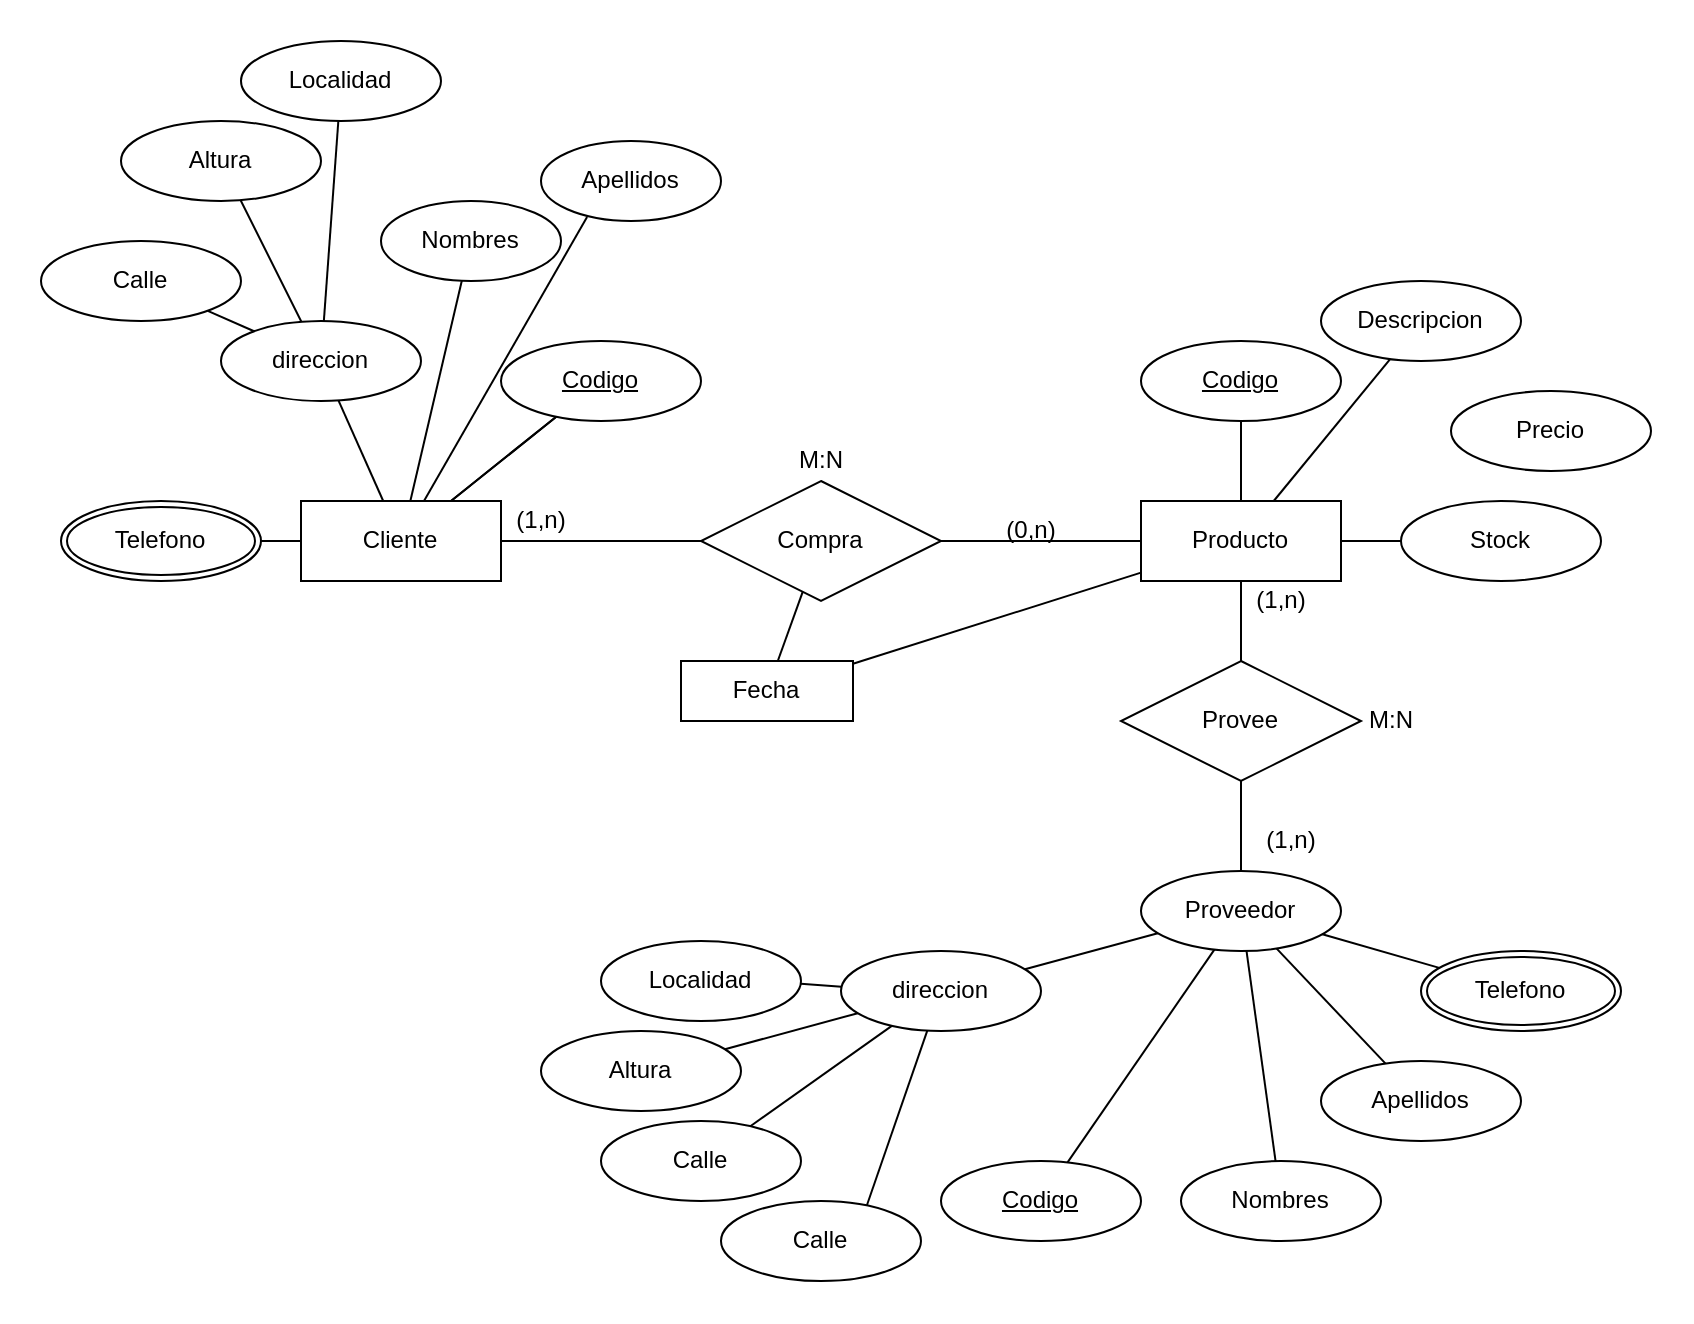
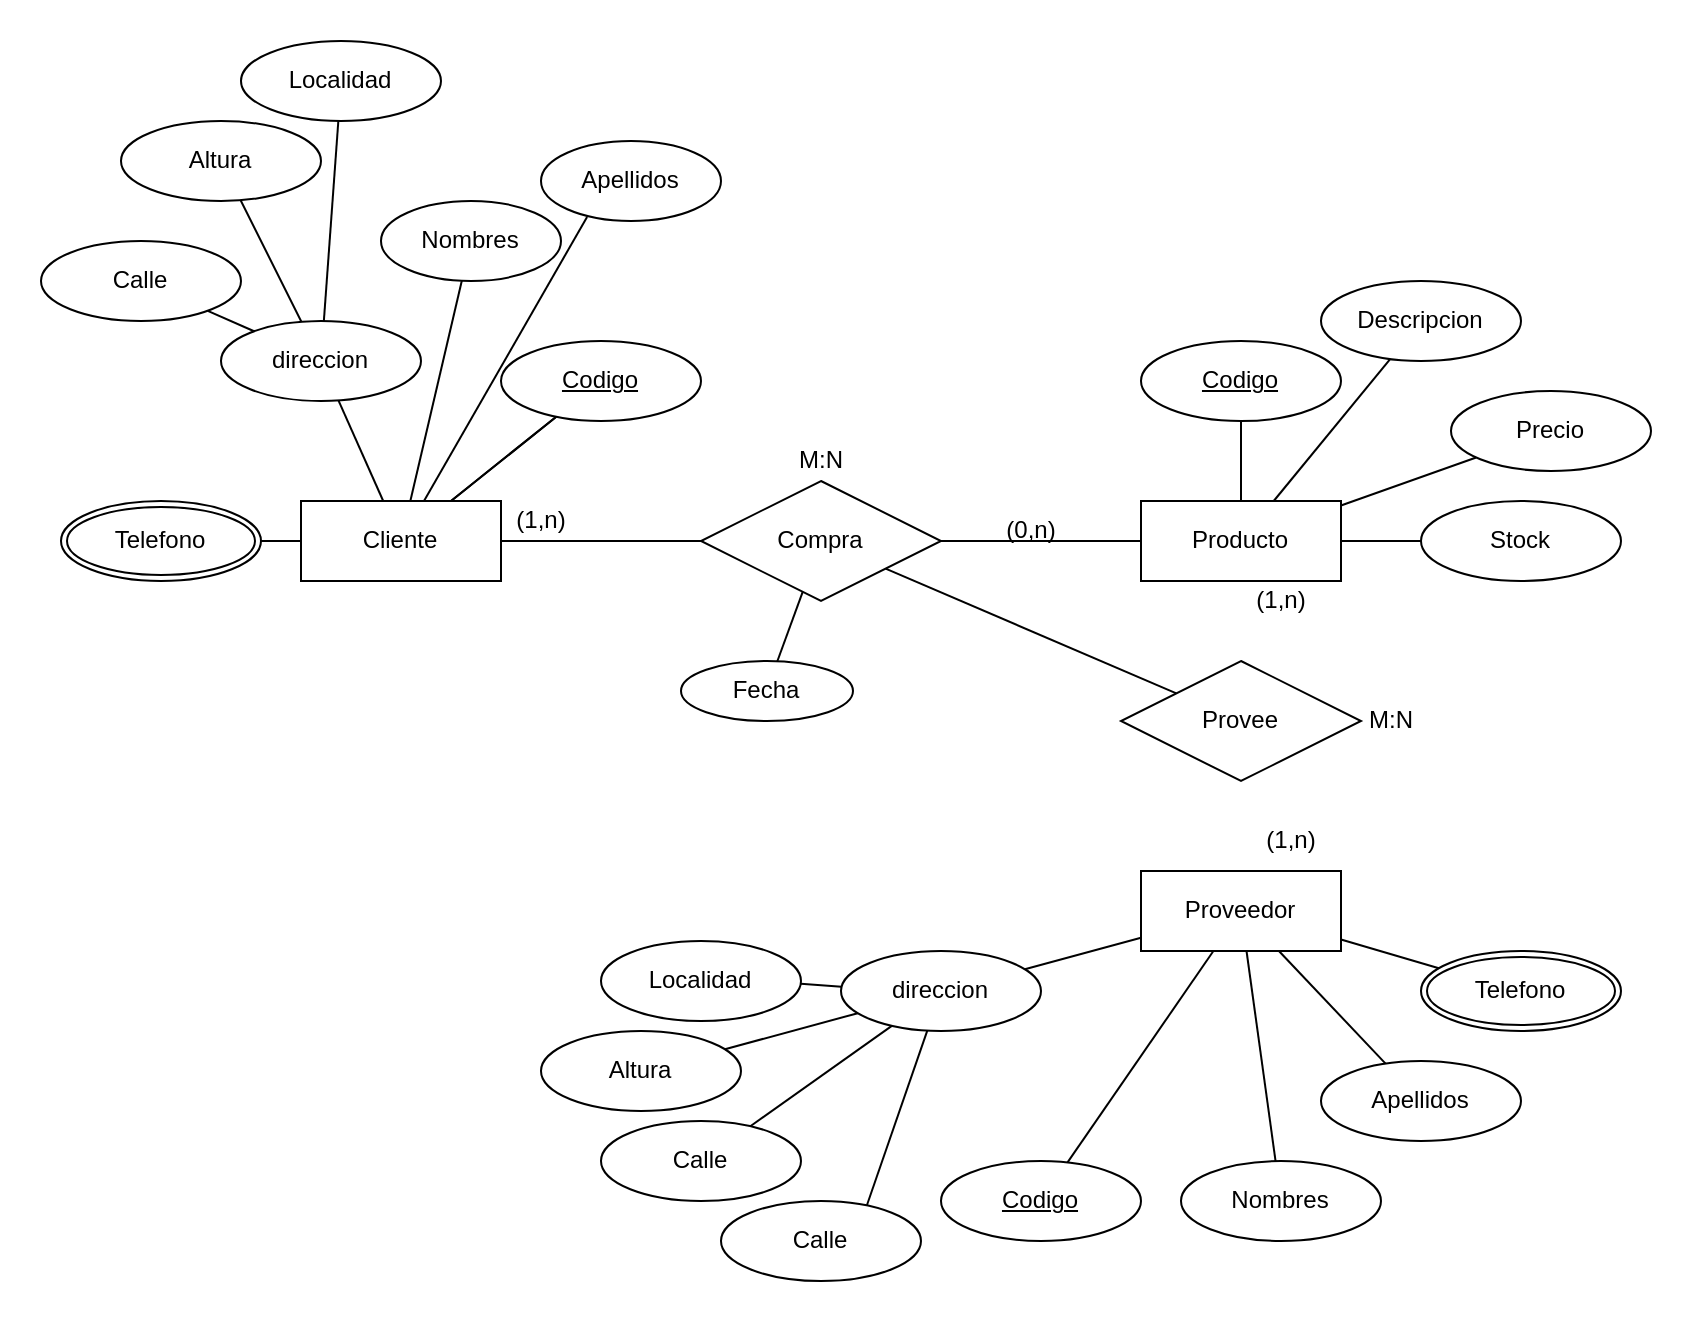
- <mxCell id="9" value="Stock" style="ellipse;whiteSpace=wrap;html=1;align=center;" vertex="1" parent="1"><mxGeometry x="700" y="250" width="100" height="40" as="geometry" /></mxCell>
+ <mxCell id="9" value="Stock" style="ellipse;whiteSpace=wrap;html=1;align=center;" vertex="1" parent="1"><mxGeometry x="710" y="250" width="100" height="40" as="geometry" /></mxCell>
- <mxCell id="55" value="" style="endArrow=none;html=1;rounded=0;" edge="1" parent="1" source="53" target="2"><mxGeometry relative="1" as="geometry"><mxPoint x="360" y="420" as="sourcePoint" /><mxPoint x="520" y="420" as="targetPoint" /></mxGeometry></mxCell>
+ <mxCell id="55" value="" style="endArrow=none;html=1;rounded=0;" edge="1" parent="1" source="53" target="27"><mxGeometry relative="1" as="geometry"><mxPoint x="360" y="420" as="sourcePoint" /><mxPoint x="520" y="420" as="targetPoint" /></mxGeometry></mxCell>
- <mxCell id="8" value="" style="endArrow=none;html=1;rounded=0;" edge="1" parent="1" source="2" target="30"><mxGeometry relative="1" as="geometry"><mxPoint x="775" y="400" as="sourcePoint" /><mxPoint x="935" y="400" as="targetPoint" /></mxGeometry></mxCell>
+ <mxCell id="8" value="" style="endArrow=none;html=1;rounded=0;" edge="1" parent="1" source="2" target="7"><mxGeometry relative="1" as="geometry"><mxPoint x="775" y="400" as="sourcePoint" /><mxPoint x="935" y="400" as="targetPoint" /></mxGeometry></mxCell>
- <mxCell id="30" value="Fecha" style="whiteSpace=wrap;html=1;align=center;rounded=0;" vertex="1" parent="1"><mxGeometry x="340" y="330" width="86" height="30" as="geometry" /></mxCell>
+ <mxCell id="30" value="Fecha" style="ellipse;whiteSpace=wrap;html=1;align=center;" vertex="1" parent="1"><mxGeometry x="340" y="330" width="86" height="30" as="geometry" /></mxCell>
- <mxCell id="54" value="" style="endArrow=none;html=1;rounded=0;" edge="1" parent="1" source="53" target="32"><mxGeometry relative="1" as="geometry"><mxPoint x="360" y="420" as="sourcePoint" /><mxPoint x="520" y="420" as="targetPoint" /></mxGeometry></mxCell>
- <mxCell id="32" value="Proveedor" style="ellipse;whiteSpace=wrap;html=1;align=center;" vertex="1" parent="1"><mxGeometry x="570" y="435" width="100" height="40" as="geometry" /></mxCell>
+ <mxCell id="32" value="Proveedor" style="whiteSpace=wrap;html=1;align=center;" vertex="1" parent="1"><mxGeometry x="570" y="435" width="100" height="40" as="geometry" /></mxCell>
